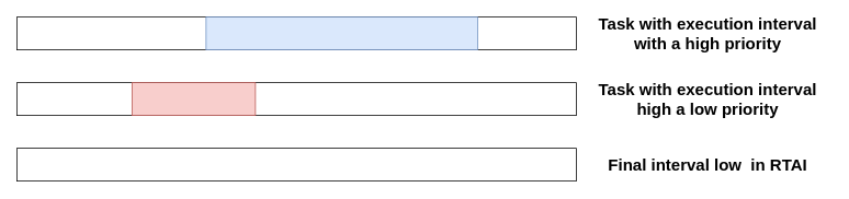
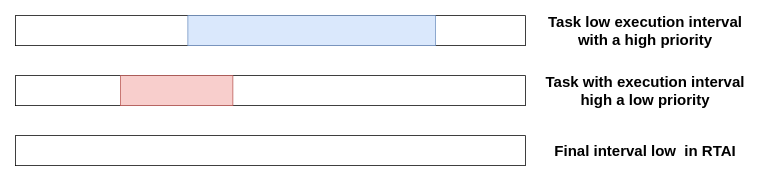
- <mxCell id="6" value="&lt;span style=&quot;font-size: 20px&quot;&gt;&lt;b&gt;Task with execution interval with a high priority&lt;/b&gt;&lt;/span&gt;" style="text;html=1;strokeColor=none;fillColor=none;align=center;verticalAlign=middle;whiteSpace=wrap;rounded=0;" vertex="1" parent="1"><mxGeometry x="710" y="25" width="300" height="30" as="geometry" /></mxCell>
+ <mxCell id="6" value="&lt;span style=&quot;font-size: 20px&quot;&gt;&lt;b&gt;Task low execution interval with a high priority&lt;/b&gt;&lt;/span&gt;" style="text;html=1;strokeColor=none;fillColor=none;align=center;verticalAlign=middle;whiteSpace=wrap;rounded=0;" vertex="1" parent="1"><mxGeometry x="710" y="25" width="300" height="30" as="geometry" /></mxCell>
